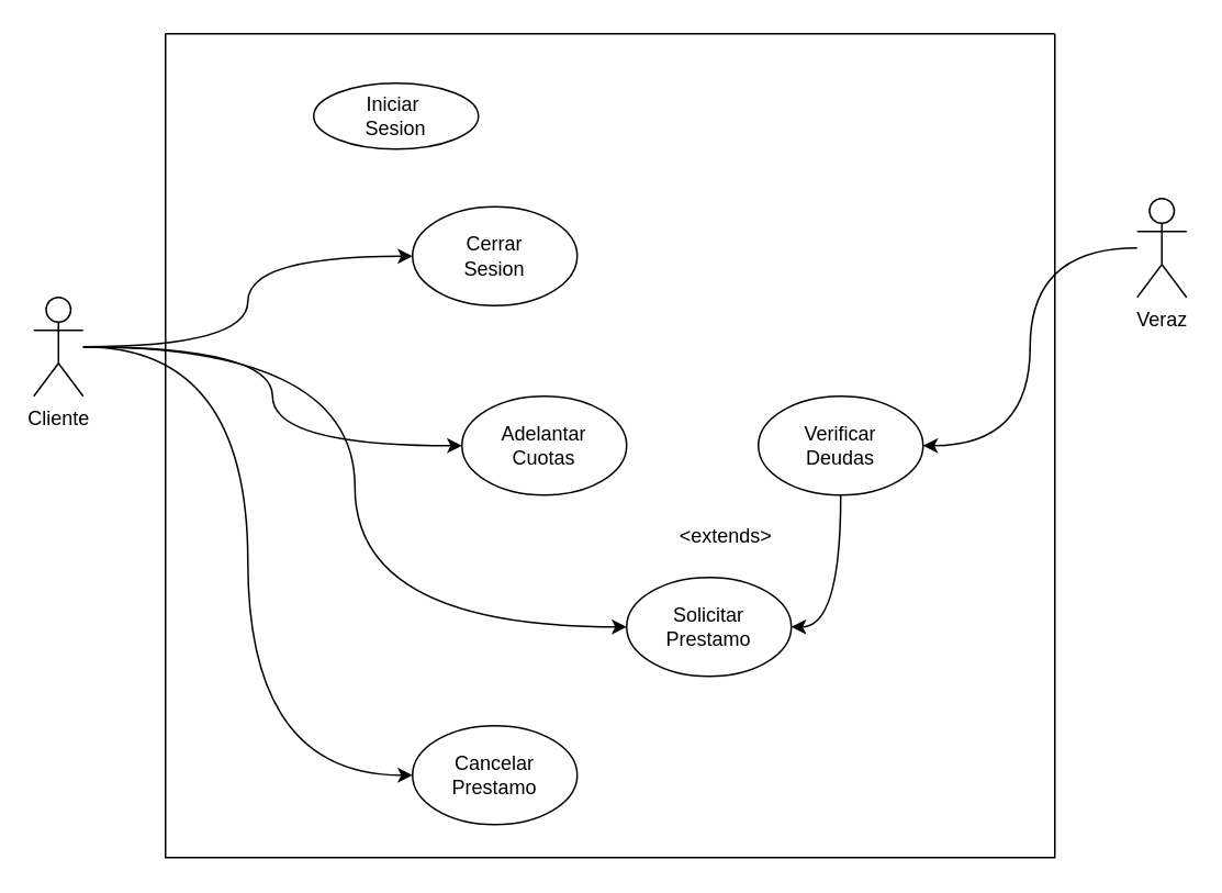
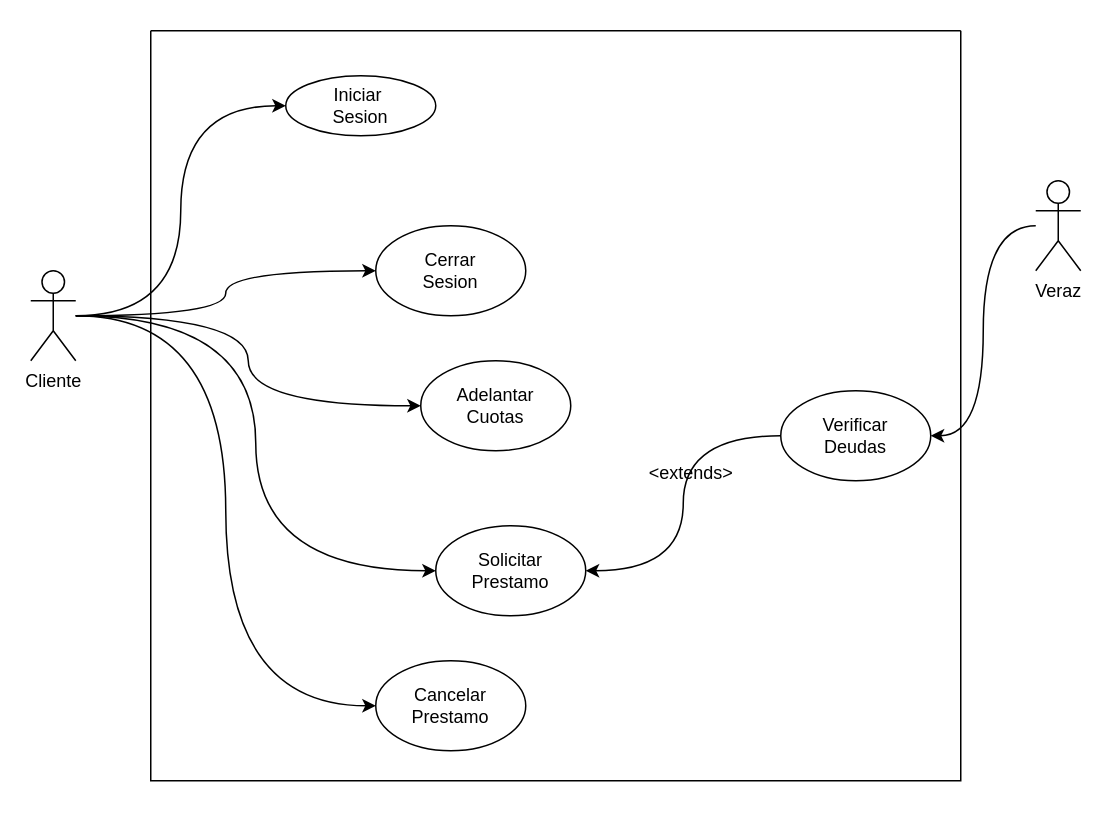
+ <mxCell id="14" style="edgeStyle=orthogonalEdgeStyle;rounded=0;orthogonalLoop=1;jettySize=auto;html=1;entryX=0;entryY=0.5;entryDx=0;entryDy=0;curved=1;" edge="1" parent="1" source="16" target="8"><mxGeometry relative="1" as="geometry" /></mxCell>
- <mxCell id="9" value="Cerrar&lt;div&gt;Sesion&lt;/div&gt;" style="ellipse;whiteSpace=wrap;html=1;" vertex="1" parent="2"><mxGeometry x="150" y="105" width="100" height="60" as="geometry" /></mxCell>
+ <mxCell id="9" value="Cerrar&lt;div&gt;Sesion&lt;/div&gt;" style="ellipse;whiteSpace=wrap;html=1;" vertex="1" parent="2"><mxGeometry x="150" y="130" width="100" height="60" as="geometry" /></mxCell>
- <mxCell id="7" value="Verificar&lt;div&gt;Deudas&lt;/div&gt;" style="ellipse;whiteSpace=wrap;html=1;" vertex="1" parent="2"><mxGeometry x="360" y="220" width="100" height="60" as="geometry" /></mxCell>
+ <mxCell id="7" value="Verificar&lt;div&gt;Deudas&lt;/div&gt;" style="ellipse;whiteSpace=wrap;html=1;" vertex="1" parent="2"><mxGeometry x="420" y="240" width="100" height="60" as="geometry" /></mxCell>
- <mxCell id="10" value="&amp;lt;extends&amp;gt;" style="text;html=1;align=center;verticalAlign=middle;resizable=0;points=[];autosize=1;strokeColor=none;fillColor=none;" vertex="1" parent="2"><mxGeometry x="300" y="290" width="80" height="30" as="geometry" /></mxCell>
+ <mxCell id="10" value="&amp;lt;extends&amp;gt;" style="text;html=1;align=center;verticalAlign=middle;resizable=0;points=[];autosize=1;strokeColor=none;fillColor=none;" vertex="1" parent="2"><mxGeometry x="320" y="280" width="80" height="30" as="geometry" /></mxCell>
- <mxCell id="3" value="Solicitar&lt;div&gt;Prestamo&lt;/div&gt;" style="ellipse;whiteSpace=wrap;html=1;" vertex="1" parent="2"><mxGeometry x="280" y="330" width="100" height="60" as="geometry" /></mxCell>
+ <mxCell id="3" value="Solicitar&lt;div&gt;Prestamo&lt;/div&gt;" style="ellipse;whiteSpace=wrap;html=1;" vertex="1" parent="2"><mxGeometry x="190" y="330" width="100" height="60" as="geometry" /></mxCell>
